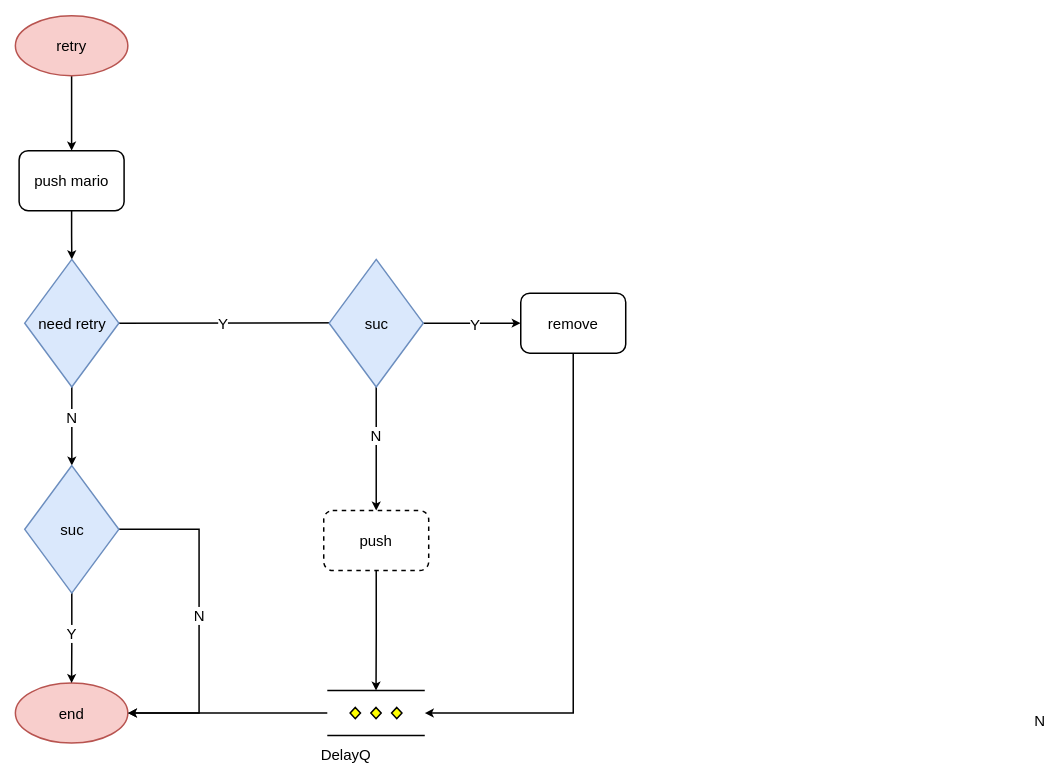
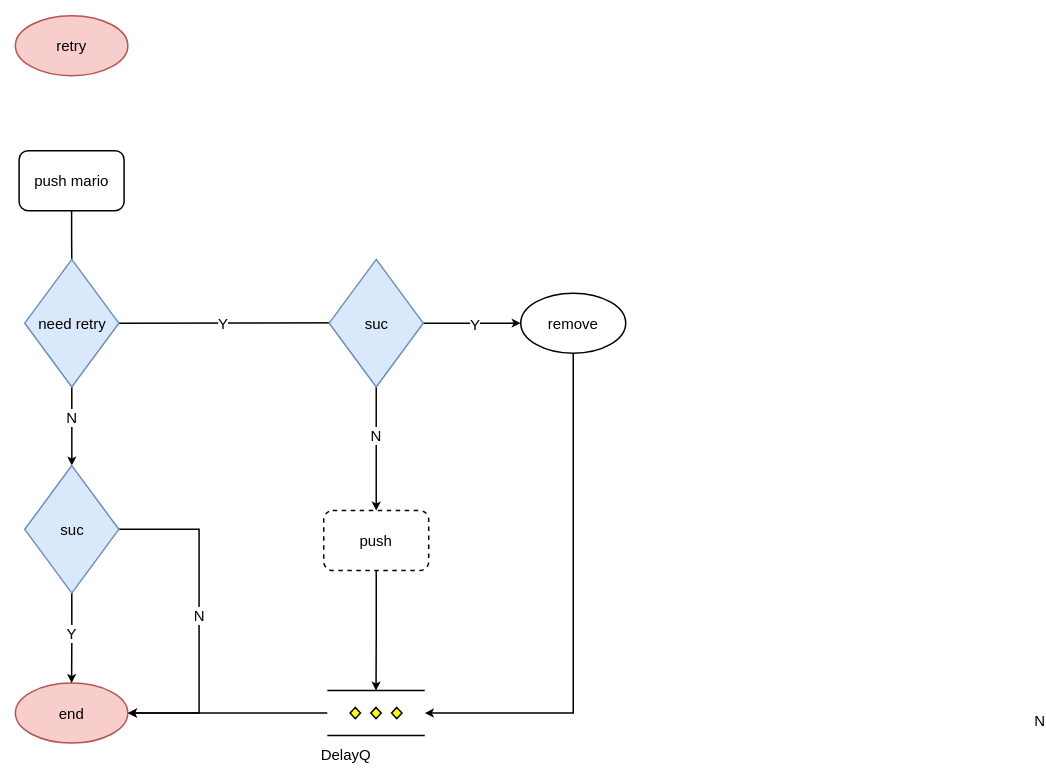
- <mxCell id="10" style="edgeStyle=orthogonalEdgeStyle;rounded=0;orthogonalLoop=1;jettySize=auto;html=1;exitX=0.5;exitY=1;exitDx=0;exitDy=0;exitPerimeter=0;fontSize=20;strokeWidth=2;" edge="1" parent="1" source="11" target="3"><mxGeometry relative="1" as="geometry" /></mxCell>
- <mxCell id="2" style="edgeStyle=orthogonalEdgeStyle;rounded=0;orthogonalLoop=1;jettySize=auto;html=1;exitX=0.5;exitY=1;exitDx=0;exitDy=0;entryX=0.5;entryY=0;entryDx=0;entryDy=0;entryPerimeter=0;fontSize=20;strokeWidth=2;" edge="1" parent="1" source="3" target="9"><mxGeometry relative="1" as="geometry" /></mxCell>
+ <mxCell id="2" style="edgeStyle=orthogonalEdgeStyle;rounded=0;orthogonalLoop=1;jettySize=auto;html=1;exitX=0.5;exitY=1;exitDx=0;exitDy=0;entryX=0.5;entryY=0;entryDx=0;entryDy=0;entryPerimeter=0;fontSize=20;strokeWidth=2;endArrow=none;" edge="1" parent="1" source="3" target="9"><mxGeometry relative="1" as="geometry" /></mxCell>
- <mxCell id="18" value="remove" style="rounded=1;whiteSpace=wrap;html=1;strokeWidth=2;fontSize=20;" vertex="1" parent="1"><mxGeometry x="694" y="390" width="140" height="80" as="geometry" /></mxCell>
+ <mxCell id="18" value="remove" style="ellipse;whiteSpace=wrap;html=1;strokeWidth=2;fontSize=20;" vertex="1" parent="1"><mxGeometry x="694" y="390" width="140" height="80" as="geometry" /></mxCell>
